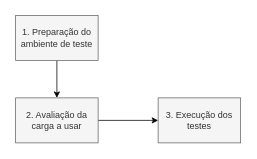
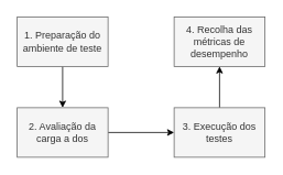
+ <mxCell id="8" value="4. Recolha das métricas de desempenho" style="rounded=0;whiteSpace=wrap;html=1;fillColor=#f5f5f5;fontColor=#333333;strokeColor=#666666;" vertex="1" parent="1"><mxGeometry x="210" y="20" width="110" height="60" as="geometry" /></mxCell>
+ <mxCell id="4" style="edgeStyle=orthogonalEdgeStyle;rounded=0;orthogonalLoop=1;jettySize=auto;html=1;exitX=0.5;exitY=0;exitDx=0;exitDy=0;entryX=0.5;entryY=1;entryDx=0;entryDy=0;" edge="1" parent="1" source="5" target="8"><mxGeometry relative="1" as="geometry" /></mxCell>
- <mxCell id="7" value="2. Avaliação da carga a usar" style="rounded=0;whiteSpace=wrap;html=1;fillColor=#f5f5f5;fontColor=#333333;strokeColor=#666666;" vertex="1" parent="1"><mxGeometry x="20" y="130" width="110" height="60" as="geometry" /></mxCell>
+ <mxCell id="7" value="2. Avaliação da carga a dos" style="rounded=0;whiteSpace=wrap;html=1;fillColor=#f5f5f5;fontColor=#333333;strokeColor=#666666;" vertex="1" parent="1"><mxGeometry x="20" y="130" width="110" height="60" as="geometry" /></mxCell>
